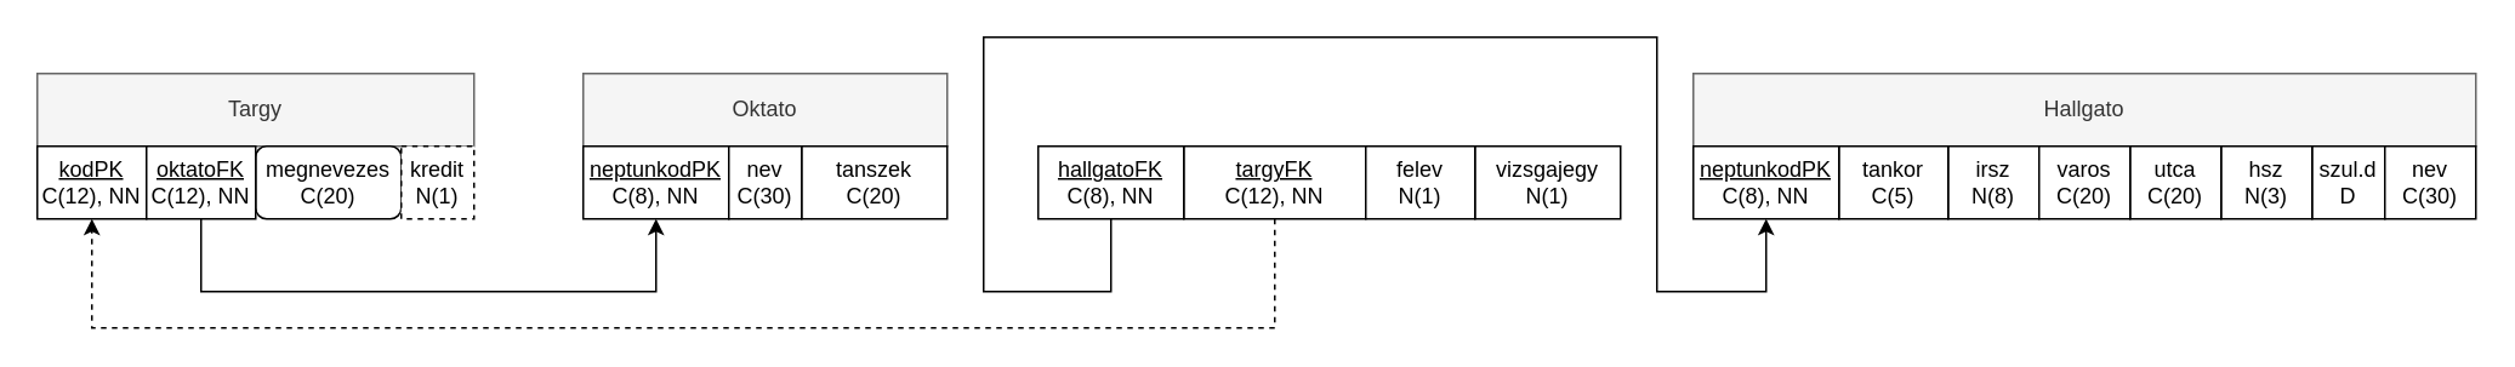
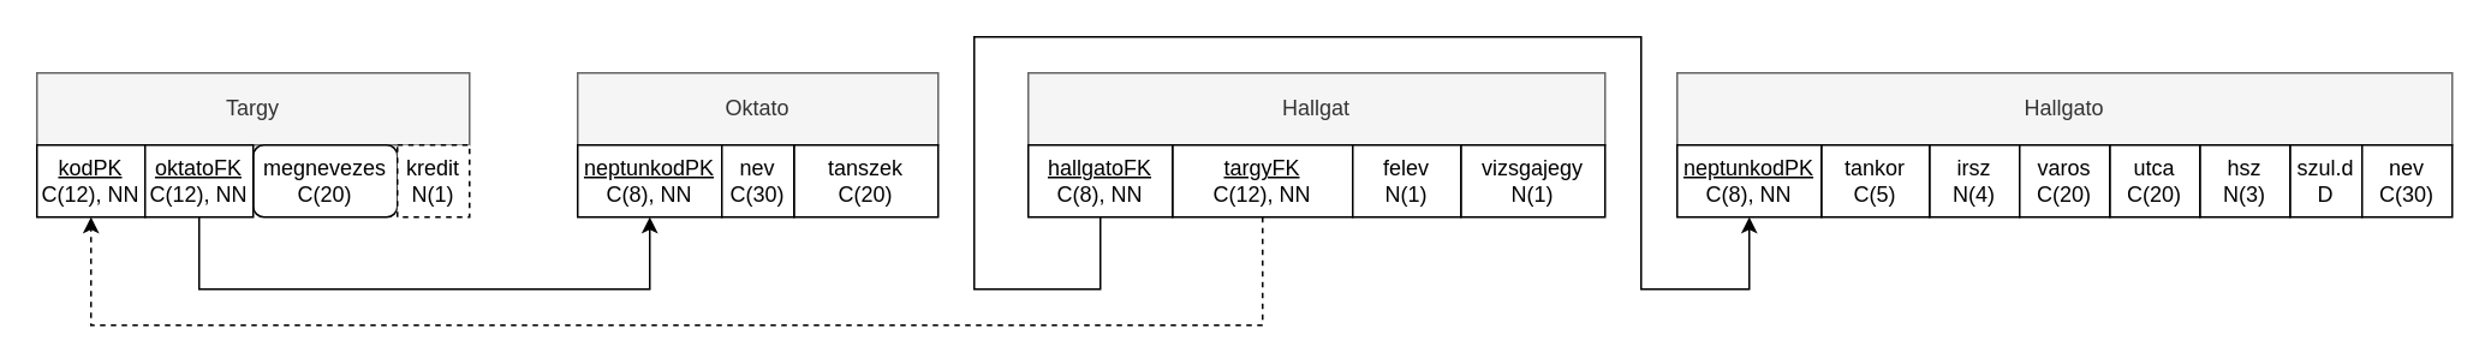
+ <mxCell id="10" value="Hallgat" style="whiteSpace=wrap;html=1;align=center;fillColor=#f5f5f5;fontColor=#333333;strokeColor=#666666;" vertex="1" parent="1"><mxGeometry x="570" y="40" width="320" height="40" as="geometry" /></mxCell>
- <mxCell id="17" value="irsz&lt;div&gt;N(8)&lt;/div&gt;" style="whiteSpace=wrap;html=1;align=center;" vertex="1" parent="1"><mxGeometry x="1070" y="80" width="50" height="40" as="geometry" /></mxCell>
+ <mxCell id="17" value="irsz&lt;div&gt;N(4)&lt;/div&gt;" style="whiteSpace=wrap;html=1;align=center;" vertex="1" parent="1"><mxGeometry x="1070" y="80" width="50" height="40" as="geometry" /></mxCell>
